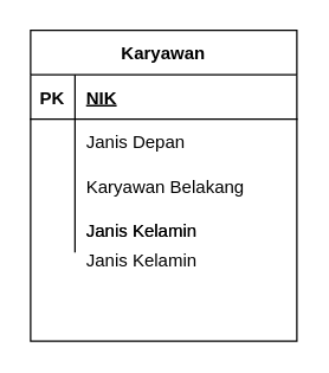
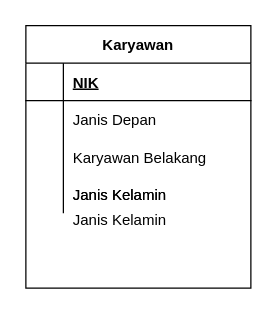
- <mxCell id="4" value="PK" style="shape=partialRectangle;connectable=0;fillColor=none;top=0;left=0;bottom=0;right=0;fontStyle=1;overflow=hidden;" vertex="1" parent="3"><mxGeometry width="30" height="30" as="geometry" /></mxCell>
